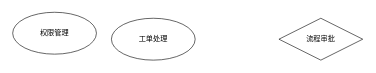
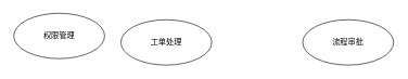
- <mxCell id="4" value="流程审批" style="rhombus;whiteSpace=wrap;html=1;" parent="1" vertex="1"><mxGeometry x="465" y="30" width="140" height="70" as="geometry" /></mxCell>
+ <mxCell id="4" value="流程审批" style="ellipse;whiteSpace=wrap;html=1;" parent="1" vertex="1"><mxGeometry x="465" y="30" width="140" height="70" as="geometry" /></mxCell>
